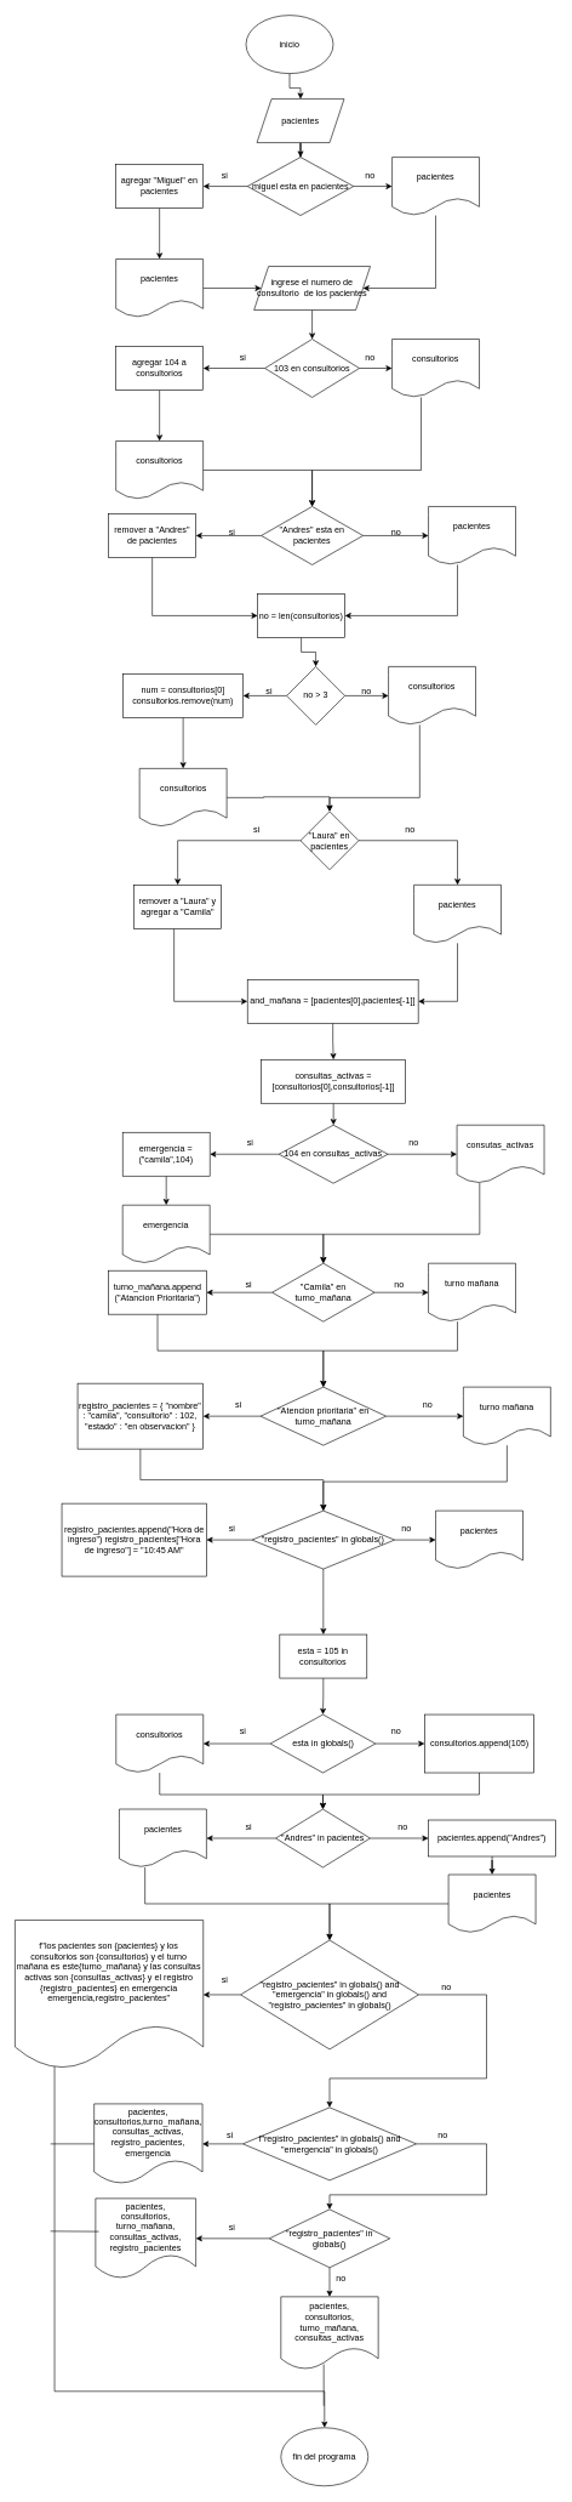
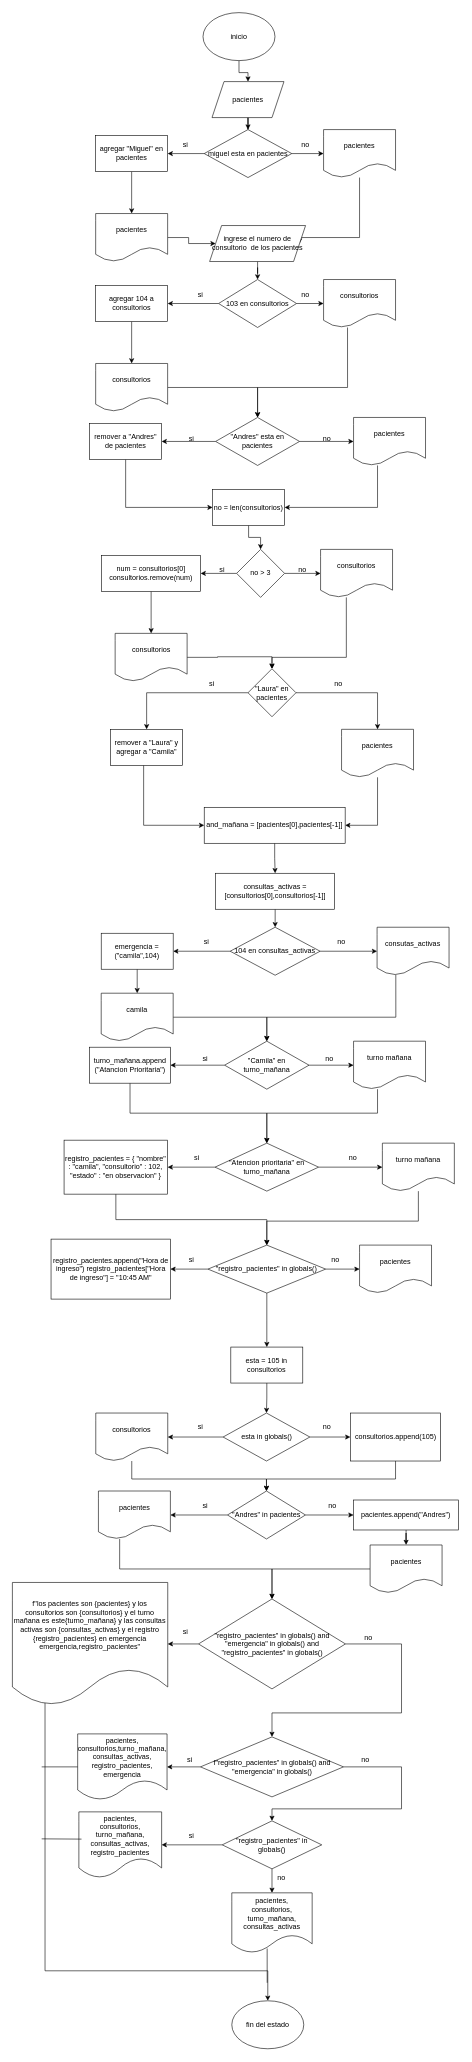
- <mxCell id="17" value="ingrese el numero de consultorio&amp;nbsp; de los pacientes" style="shape=parallelogram;perimeter=parallelogramPerimeter;whiteSpace=wrap;html=1;fixedSize=1;" vertex="1" parent="1"><mxGeometry x="349" y="365" width="160" height="60" as="geometry" /></mxCell>
+ <mxCell id="17" value="ingrese el numero de consultorio&amp;nbsp; de los pacientes" style="shape=parallelogram;perimeter=parallelogramPerimeter;whiteSpace=wrap;html=1;fixedSize=1;" vertex="1" parent="1"><mxGeometry x="349" y="375" width="160" height="60" as="geometry" /></mxCell>
- <mxCell id="63" value="emergencia" style="shape=document;whiteSpace=wrap;html=1;boundedLbl=1;rounded=0;" vertex="1" parent="1"><mxGeometry x="168.25" y="1655" width="120" height="80" as="geometry" /></mxCell>
+ <mxCell id="63" value="camila" style="shape=document;whiteSpace=wrap;html=1;boundedLbl=1;rounded=0;" vertex="1" parent="1"><mxGeometry x="168.25" y="1655" width="120" height="80" as="geometry" /></mxCell>
- <mxCell id="130" value="fin del programa" style="ellipse;whiteSpace=wrap;html=1;" vertex="1" parent="1"><mxGeometry x="386" y="3335" width="120" height="80" as="geometry" /></mxCell>
+ <mxCell id="130" value="fin del estado" style="ellipse;whiteSpace=wrap;html=1;" vertex="1" parent="1"><mxGeometry x="386" y="3335" width="120" height="80" as="geometry" /></mxCell>
